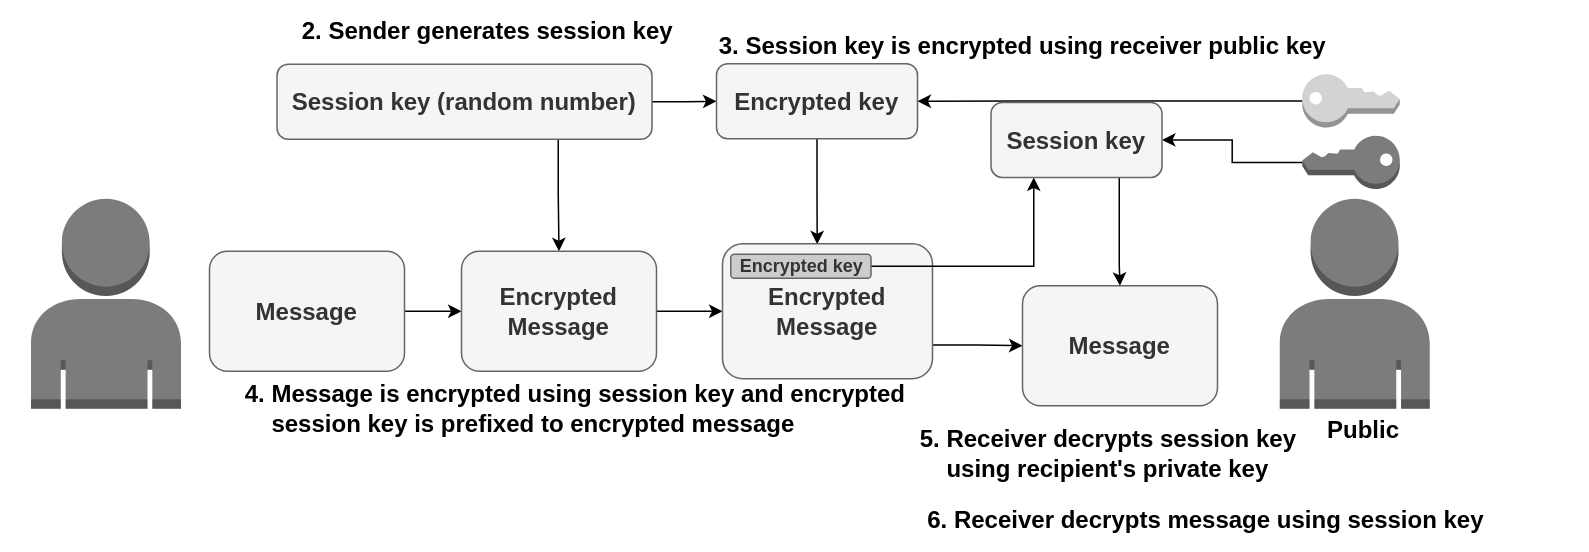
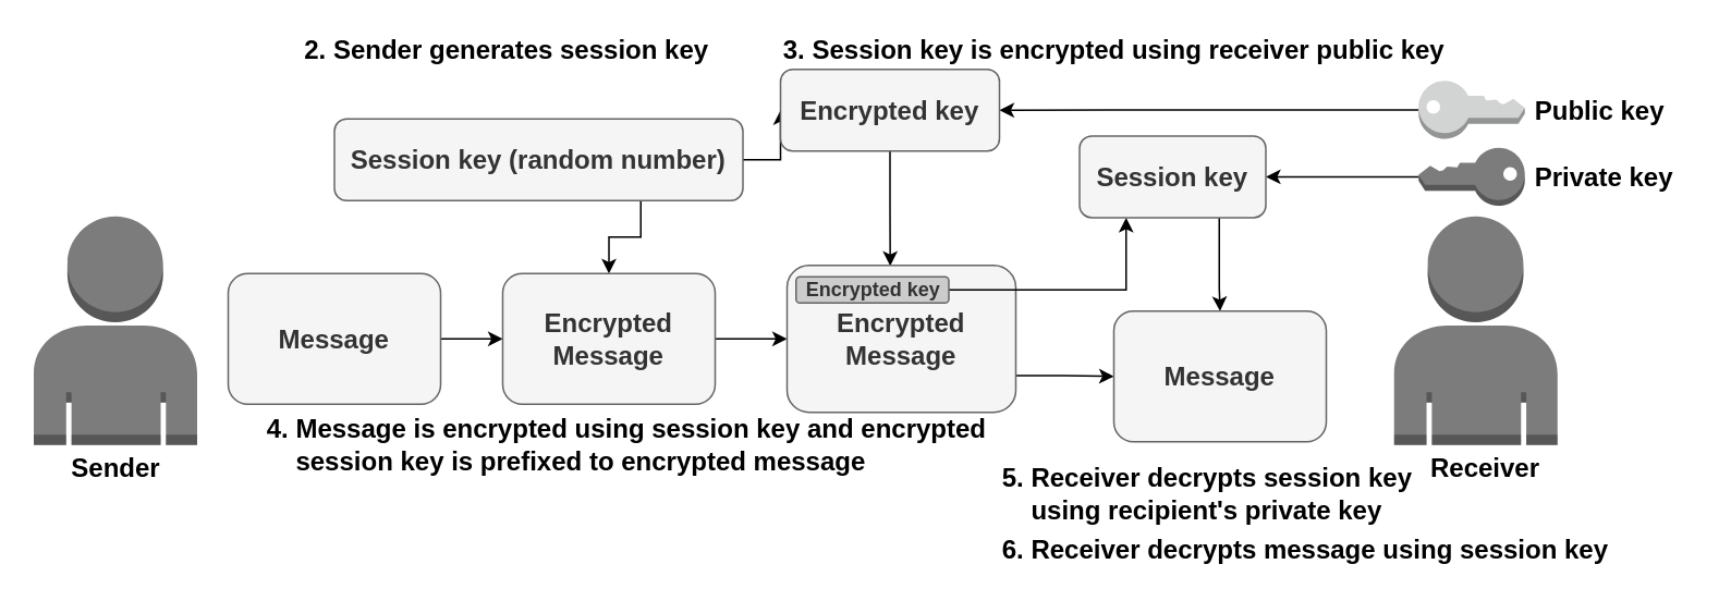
- <mxCell id="32" value="&lt;font style=&quot;font-size: 16px;&quot;&gt;2. Sender generates session key&lt;/font&gt;" style="text;html=1;align=left;verticalAlign=middle;resizable=0;points=[];autosize=1;fontSize=16;fontStyle=1" vertex="1" parent="1"><mxGeometry x="199" y="10" width="260" height="20" as="geometry" /></mxCell>
+ <mxCell id="32" value="&lt;font style=&quot;font-size: 16px;&quot;&gt;2. Sender generates session key&lt;/font&gt;" style="text;html=1;align=left;verticalAlign=middle;resizable=0;points=[];autosize=1;fontSize=16;fontStyle=1" vertex="1" parent="1"><mxGeometry x="184" y="20" width="260" height="20" as="geometry" /></mxCell>
+ <mxCell id="11" value="&lt;font style=&quot;font-size: 16px&quot;&gt;Public key&lt;/font&gt;" style="text;html=1;align=left;verticalAlign=middle;resizable=0;points=[];autosize=1;fontStyle=1" vertex="1" parent="1"><mxGeometry x="936.5" y="56.76" width="90" height="20" as="geometry" /></mxCell>
- <mxCell id="16" value="Session key (random number)" style="rounded=1;whiteSpace=wrap;html=1;fillColor=#f5f5f5;align=center;strokeColor=#666666;fontColor=#333333;fontSize=16;fontStyle=1" vertex="1" parent="1"><mxGeometry x="184" y="42.32" width="250" height="50" as="geometry" /></mxCell>
+ <mxCell id="16" value="Session key (random number)" style="rounded=1;whiteSpace=wrap;html=1;fillColor=#f5f5f5;align=center;strokeColor=#666666;fontColor=#333333;fontSize=16;fontStyle=1" vertex="1" parent="1"><mxGeometry x="204" y="72.32" width="250" height="50" as="geometry" /></mxCell>
- <mxCell id="28" value="Session key" style="rounded=1;whiteSpace=wrap;html=1;fillColor=#f5f5f5;align=center;strokeColor=#666666;fontColor=#333333;fontSize=16;fontStyle=1" vertex="1" parent="1"><mxGeometry x="660" y="67.77" width="114" height="50" as="geometry" /></mxCell>
+ <mxCell id="28" value="Session key" style="rounded=1;whiteSpace=wrap;html=1;fillColor=#f5f5f5;align=center;strokeColor=#666666;fontColor=#333333;fontSize=16;fontStyle=1" vertex="1" parent="1"><mxGeometry x="660" y="82.77" width="114" height="50" as="geometry" /></mxCell>
+ <mxCell id="10" value="&lt;font style=&quot;font-size: 16px&quot;&gt;Private key&lt;/font&gt;" style="text;html=1;align=left;verticalAlign=middle;resizable=0;points=[];autosize=1;fontStyle=1" vertex="1" parent="1"><mxGeometry x="936.5" y="97.77" width="100" height="20" as="geometry" /></mxCell>
+ <mxCell id="2" value="Sender" style="text;html=1;align=center;verticalAlign=middle;resizable=0;points=[];;autosize=1;fontSize=16;fontStyle=1" parent="1" vertex="1"><mxGeometry x="35" y="276" width="70" height="20" as="geometry" /></mxCell>
- <mxCell id="4" value="Public" style="text;html=1;align=center;verticalAlign=middle;resizable=0;points=[];;autosize=1;fontSize=16;fontStyle=1" vertex="1" parent="1"><mxGeometry x="867.5" y="276" width="80" height="20" as="geometry" /></mxCell>
+ <mxCell id="4" value="Receiver" style="text;html=1;align=center;verticalAlign=middle;resizable=0;points=[];;autosize=1;fontSize=16;fontStyle=1" vertex="1" parent="1"><mxGeometry x="867.5" y="276" width="80" height="20" as="geometry" /></mxCell>
- <mxCell id="30" value="6. Receiver decrypts message using session key" style="text;html=1;align=left;verticalAlign=middle;resizable=0;points=[];autosize=1;fontSize=16;fontStyle=1" vertex="1" parent="1"><mxGeometry x="616" y="336" width="390" height="20" as="geometry" /></mxCell>
+ <mxCell id="30" value="6. Receiver decrypts message using session key" style="text;html=1;align=left;verticalAlign=middle;resizable=0;points=[];autosize=1;fontSize=16;fontStyle=1" vertex="1" parent="1"><mxGeometry x="611" y="326" width="390" height="20" as="geometry" /></mxCell>
